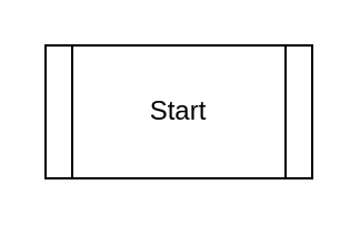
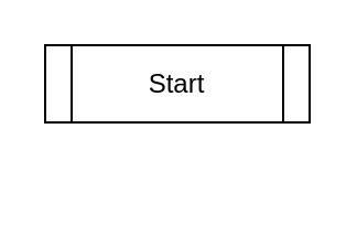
- <mxCell id="2" value="Start" style="shape=process;whiteSpace=wrap;html=1;backgroundOutline=1;" parent="1" vertex="1"><mxGeometry x="20" y="20" width="120" height="60" as="geometry" /></mxCell>
+ <mxCell id="2" value="Start" style="shape=process;whiteSpace=wrap;html=1;backgroundOutline=1;" parent="1" vertex="1"><mxGeometry x="20" y="20" width="120" height="35" as="geometry" /></mxCell>
